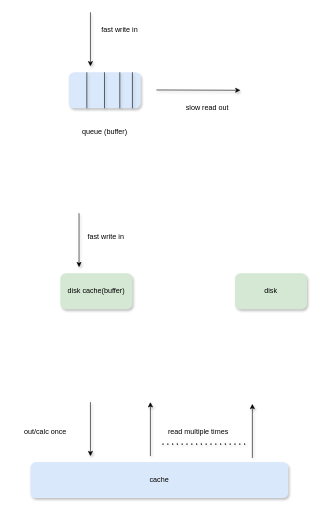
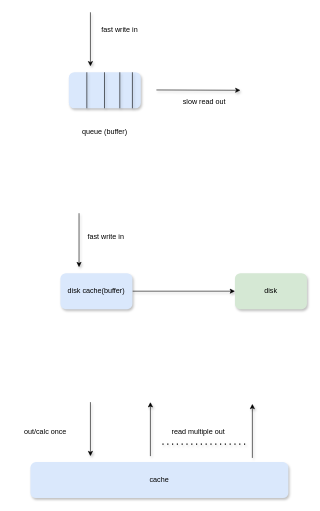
- <mxCell id="11" value="slow read out" style="text;html=1;strokeColor=none;fillColor=none;align=center;verticalAlign=middle;whiteSpace=wrap;rounded=0;shadow=1;" vertex="1" parent="1"><mxGeometry x="305" y="170" width="80" height="20" as="geometry" /></mxCell>
+ <mxCell id="11" value="slow read out" style="text;html=1;strokeColor=none;fillColor=none;align=center;verticalAlign=middle;whiteSpace=wrap;rounded=0;shadow=1;" vertex="1" parent="1"><mxGeometry x="300" y="160" width="80" height="20" as="geometry" /></mxCell>
- <mxCell id="13" value="disk cache(buffer)" style="rounded=1;whiteSpace=wrap;html=1;shadow=1;fillColor=#d5e8d4;strokeColor=none;" vertex="1" parent="1"><mxGeometry x="100" y="455" width="120" height="60" as="geometry" /></mxCell>
+ <mxCell id="13" value="disk cache(buffer)" style="rounded=1;whiteSpace=wrap;html=1;shadow=1;fillColor=#dae8fc;strokeColor=none;" vertex="1" parent="1"><mxGeometry x="100" y="455" width="120" height="60" as="geometry" /></mxCell>
+ <mxCell id="12" style="edgeStyle=orthogonalEdgeStyle;rounded=0;orthogonalLoop=1;jettySize=auto;html=1;shadow=1;" edge="1" parent="1" source="13" target="16"><mxGeometry relative="1" as="geometry" /></mxCell>
- <mxCell id="22" value="read multiple times" style="text;html=1;strokeColor=none;fillColor=none;align=center;verticalAlign=middle;whiteSpace=wrap;rounded=0;shadow=1;" vertex="1" parent="17"><mxGeometry x="270" y="710" width="120" height="20" as="geometry" /></mxCell>
+ <mxCell id="22" value="read multiple out" style="text;html=1;strokeColor=none;fillColor=none;align=center;verticalAlign=middle;whiteSpace=wrap;rounded=0;shadow=1;" vertex="1" parent="17"><mxGeometry x="270" y="710" width="120" height="20" as="geometry" /></mxCell>
